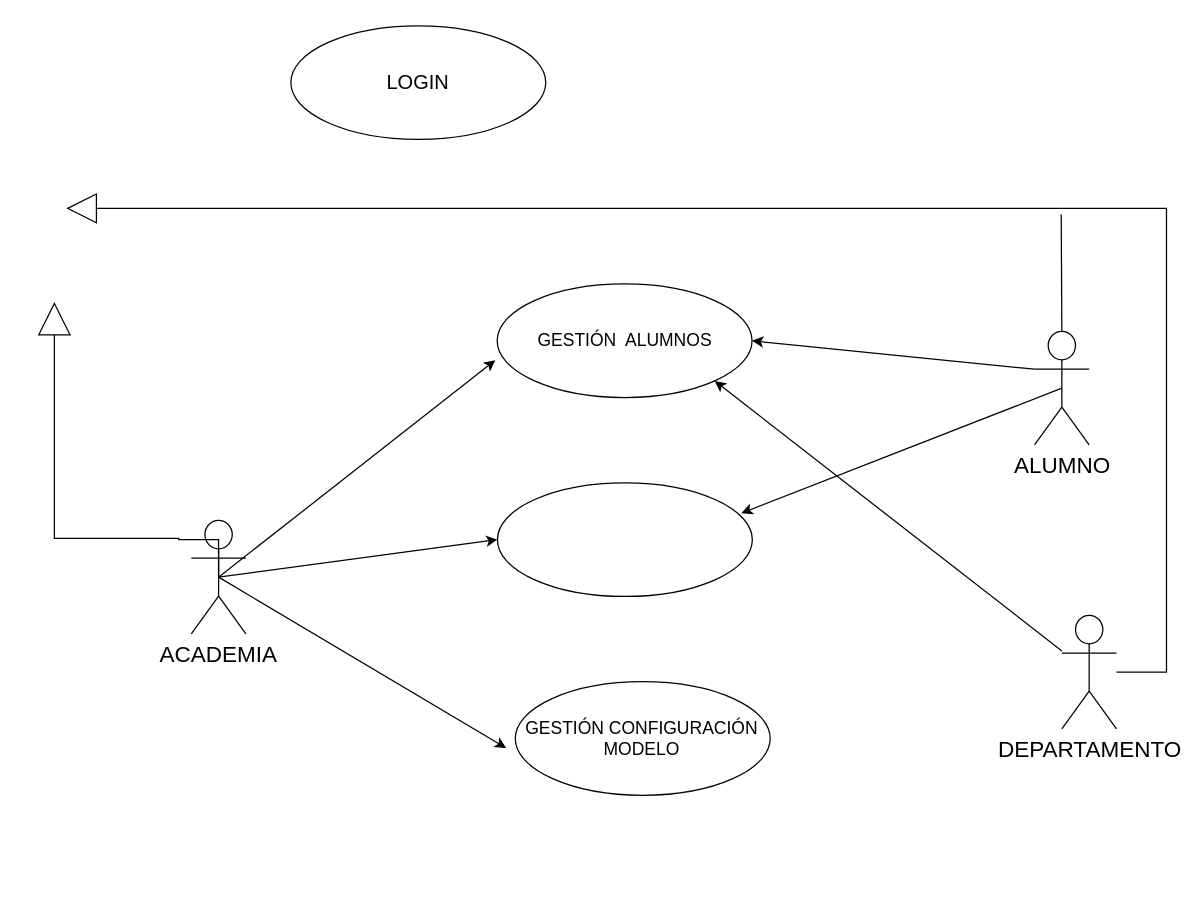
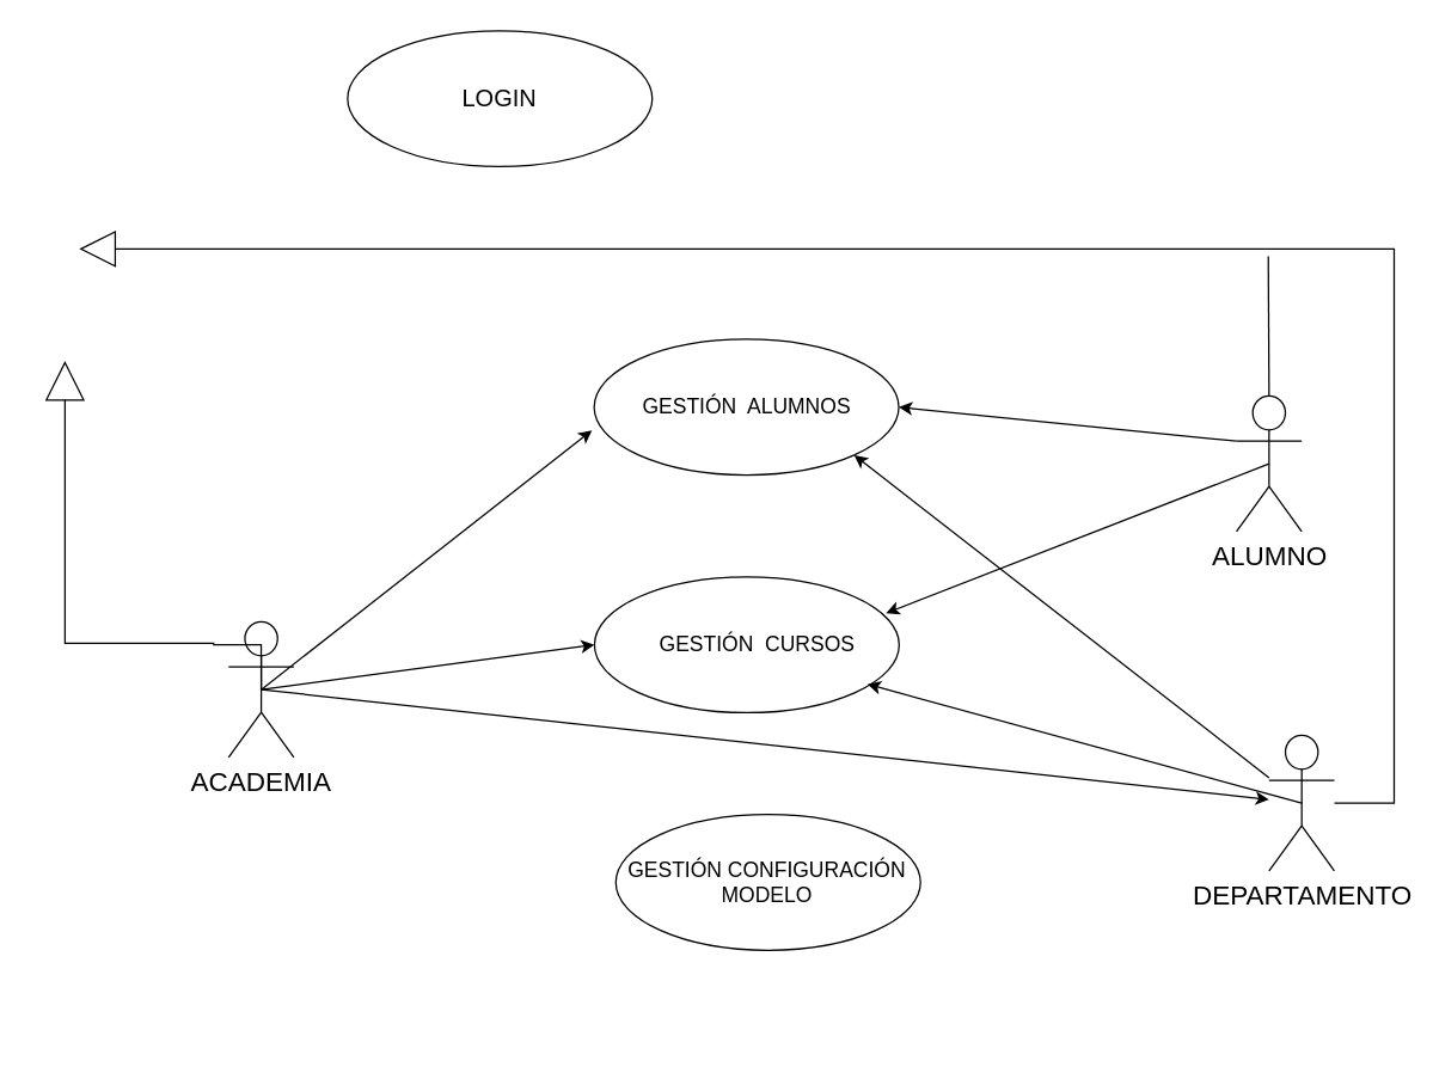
+ <mxCell id="15" value="&lt;font style=&quot;font-size: 14px&quot;&gt;GESTIÓN&amp;nbsp; CURSOS&lt;/font&gt;" style="text;html=1;strokeColor=none;fillColor=none;align=center;verticalAlign=middle;whiteSpace=wrap;rounded=0;" parent="3" vertex="1"><mxGeometry x="276.699" y="249.857" width="174.757" height="30.286" as="geometry" /></mxCell>
+ <mxCell id="16" value="" style="endArrow=classic;html=1;exitX=0.5;exitY=0.5;exitDx=0;exitDy=0;exitPerimeter=0;entryX=0.92;entryY=1.371;entryDx=0;entryDy=0;entryPerimeter=0;" parent="3" source="6" target="15" edge="1"><mxGeometry width="50" height="50" relative="1" as="geometry"><mxPoint x="-29.126" y="643.571" as="sourcePoint" /><mxPoint x="466.019" y="272.571" as="targetPoint" /></mxGeometry></mxCell>
- <mxCell id="12" value="" style="endArrow=classic;html=1;entryX=0;entryY=0.75;entryDx=0;entryDy=0;exitX=0.5;exitY=0.5;exitDx=0;exitDy=0;exitPerimeter=0;" parent="3" source="4" target="23" edge="1"><mxGeometry width="50" height="50" relative="1" as="geometry"><mxPoint x="-29.126" y="643.571" as="sourcePoint" /><mxPoint x="43.689" y="567.857" as="targetPoint" /></mxGeometry></mxCell>
+ <mxCell id="12" value="" style="endArrow=classic;html=1;exitX=0.5;exitY=0.5;exitDx=0;exitDy=0;exitPerimeter=0;" parent="3" source="4" target="6" edge="1"><mxGeometry width="50" height="50" relative="1" as="geometry"><mxPoint x="-29.126" y="643.571" as="sourcePoint" /><mxPoint x="43.689" y="567.857" as="targetPoint" /></mxGeometry></mxCell>
